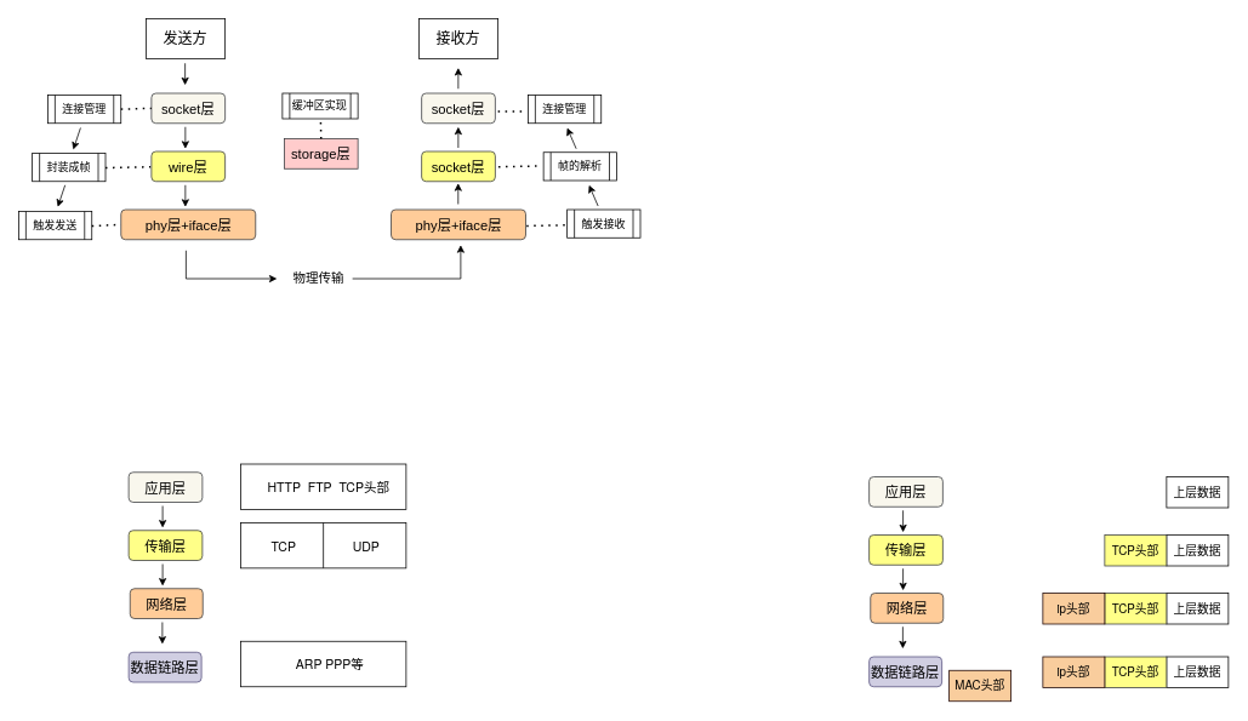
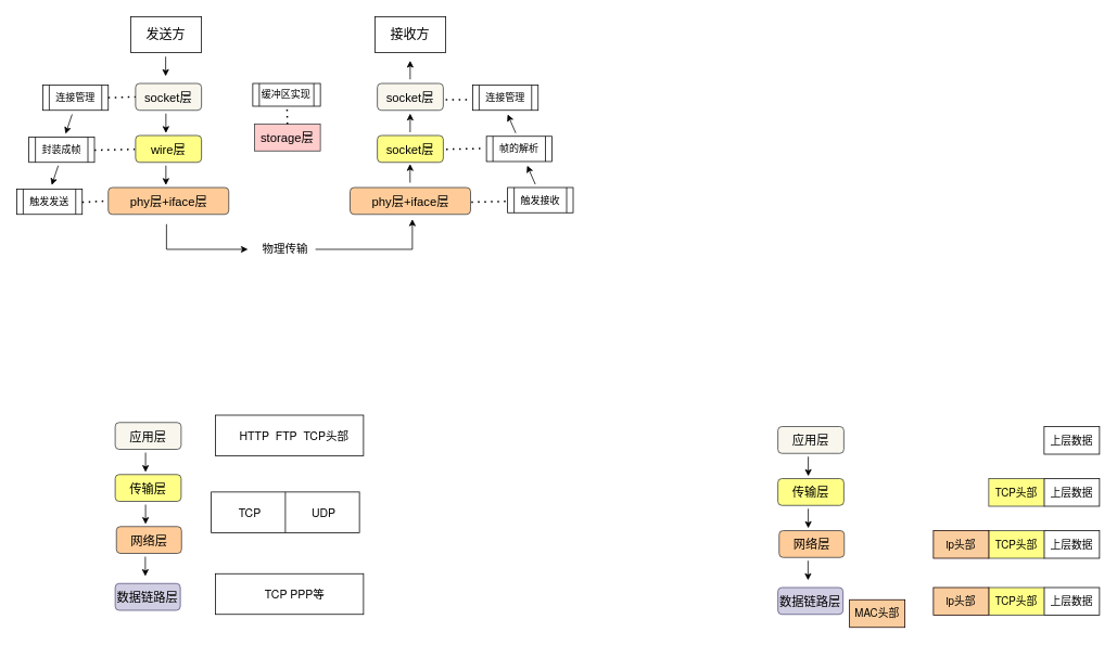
- <mxCell id="46" value="&lt;div style=&quot;text-indent: 28px;&quot;&gt;&lt;span style=&quot;color: light-dark(rgb(0, 0, 0), rgb(255, 255, 255)); font-size: 14px; background-color: rgb(255, 255, 255);&quot;&gt;&lt;font face=&quot;Helvetica Neue, Helvetica, Arial, PingFang SC, Hiragino Sans GB, Microsoft YaHei, WenQuanYi Micro Hei, sans-serif&quot;&gt;&amp;nbsp;TCP&amp;nbsp; &amp;nbsp; &amp;nbsp; &amp;nbsp; &amp;nbsp; &amp;nbsp; &amp;nbsp; &amp;nbsp; UDP&lt;/font&gt;&lt;/span&gt;&lt;/div&gt;" style="rounded=0;whiteSpace=wrap;html=1;align=left;" vertex="1" parent="1"><mxGeometry x="264" y="574.5" width="182" height="50" as="geometry" /></mxCell>
+ <mxCell id="46" value="&lt;div style=&quot;text-indent: 28px;&quot;&gt;&lt;span style=&quot;color: light-dark(rgb(0, 0, 0), rgb(255, 255, 255)); font-size: 14px; background-color: rgb(255, 255, 255);&quot;&gt;&lt;font face=&quot;Helvetica Neue, Helvetica, Arial, PingFang SC, Hiragino Sans GB, Microsoft YaHei, WenQuanYi Micro Hei, sans-serif&quot;&gt;&amp;nbsp;TCP&amp;nbsp; &amp;nbsp; &amp;nbsp; &amp;nbsp; &amp;nbsp; &amp;nbsp; &amp;nbsp; &amp;nbsp; UDP&lt;/font&gt;&lt;/span&gt;&lt;/div&gt;" style="rounded=0;whiteSpace=wrap;html=1;align=left;" vertex="1" parent="1"><mxGeometry x="259" y="604.5" width="182" height="50" as="geometry" /></mxCell>
- <mxCell id="47" value="&lt;div style=&quot;text-indent: 28px;&quot;&gt;&lt;span style=&quot;color: light-dark(rgb(0, 0, 0), rgb(255, 255, 255)); font-size: 14px; background-color: rgb(255, 255, 255);&quot;&gt;&lt;font face=&quot;Helvetica Neue, Helvetica, Arial, PingFang SC, Hiragino Sans GB, Microsoft YaHei, WenQuanYi Micro Hei, sans-serif&quot;&gt;&amp;nbsp; &amp;nbsp; &amp;nbsp; &amp;nbsp; ARP PPP等&lt;/font&gt;&lt;/span&gt;&lt;/div&gt;" style="rounded=0;whiteSpace=wrap;html=1;align=left;" vertex="1" parent="1"><mxGeometry x="264" y="705" width="182" height="50" as="geometry" /></mxCell>
+ <mxCell id="47" value="&lt;div style=&quot;text-indent: 28px;&quot;&gt;&lt;span style=&quot;color: light-dark(rgb(0, 0, 0), rgb(255, 255, 255)); font-size: 14px; background-color: rgb(255, 255, 255);&quot;&gt;&lt;font face=&quot;Helvetica Neue, Helvetica, Arial, PingFang SC, Hiragino Sans GB, Microsoft YaHei, WenQuanYi Micro Hei, sans-serif&quot;&gt;&amp;nbsp; &amp;nbsp; &amp;nbsp; &amp;nbsp; TCP PPP等&lt;/font&gt;&lt;/span&gt;&lt;/div&gt;" style="rounded=0;whiteSpace=wrap;html=1;align=left;" vertex="1" parent="1"><mxGeometry x="264" y="705" width="182" height="50" as="geometry" /></mxCell>
